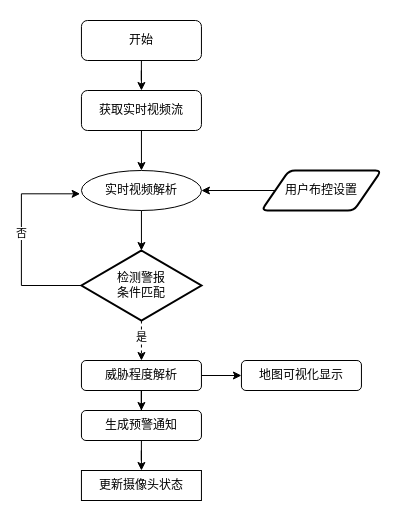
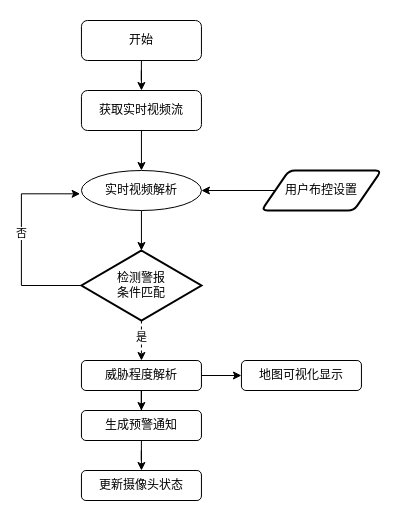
- <mxCell id="18" value="更新摄像头状态" style="whiteSpace=wrap;html=1;rounded=0;" vertex="1" parent="1"><mxGeometry x="80.94" y="470" width="120" height="30" as="geometry" /></mxCell>
+ <mxCell id="18" value="更新摄像头状态" style="rounded=1;whiteSpace=wrap;html=1;" vertex="1" parent="1"><mxGeometry x="80.94" y="470" width="120" height="30" as="geometry" /></mxCell>
